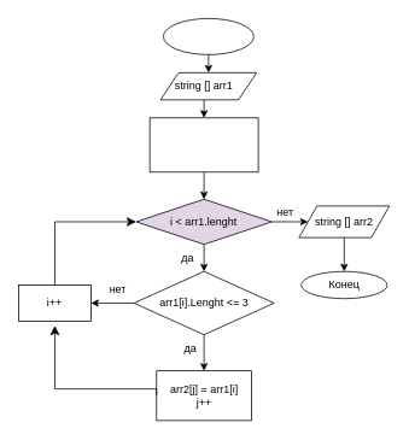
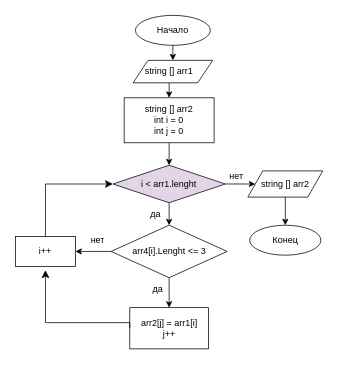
+ <mxCell id="3" value="Начало" style="text;strokeColor=none;align=center;fillColor=none;html=1;verticalAlign=middle;whiteSpace=wrap;rounded=0;" vertex="1" parent="1"><mxGeometry x="200" y="25" width="60" height="30" as="geometry" /></mxCell>
+ <mxCell id="10" value="string [] arr2&lt;br&gt;int i = 0&lt;br&gt;int j = 0" style="text;strokeColor=none;align=center;fillColor=none;html=1;verticalAlign=middle;whiteSpace=wrap;rounded=0;" vertex="1" parent="1"><mxGeometry x="185" y="145" width="80" height="30" as="geometry" /></mxCell>
- <mxCell id="23" value="Конец" style="ellipse;whiteSpace=wrap;html=1;" vertex="1" parent="1"><mxGeometry x="332.5" y="300" width="95" height="30" as="geometry" /></mxCell>
+ <mxCell id="23" value="Конец" style="ellipse;whiteSpace=wrap;html=1;" vertex="1" parent="1"><mxGeometry x="332.5" y="300" width="95" height="40" as="geometry" /></mxCell>
- <mxCell id="19" value="arr1[i].Lenght &amp;lt;= 3" style="rhombus;whiteSpace=wrap;html=1;" vertex="1" parent="1"><mxGeometry x="147.5" y="300" width="155" height="70" as="geometry" /></mxCell>
+ <mxCell id="19" value="arr4[i].Lenght &amp;lt;= 3" style="rhombus;whiteSpace=wrap;html=1;" vertex="1" parent="1"><mxGeometry x="147.5" y="300" width="155" height="70" as="geometry" /></mxCell>
